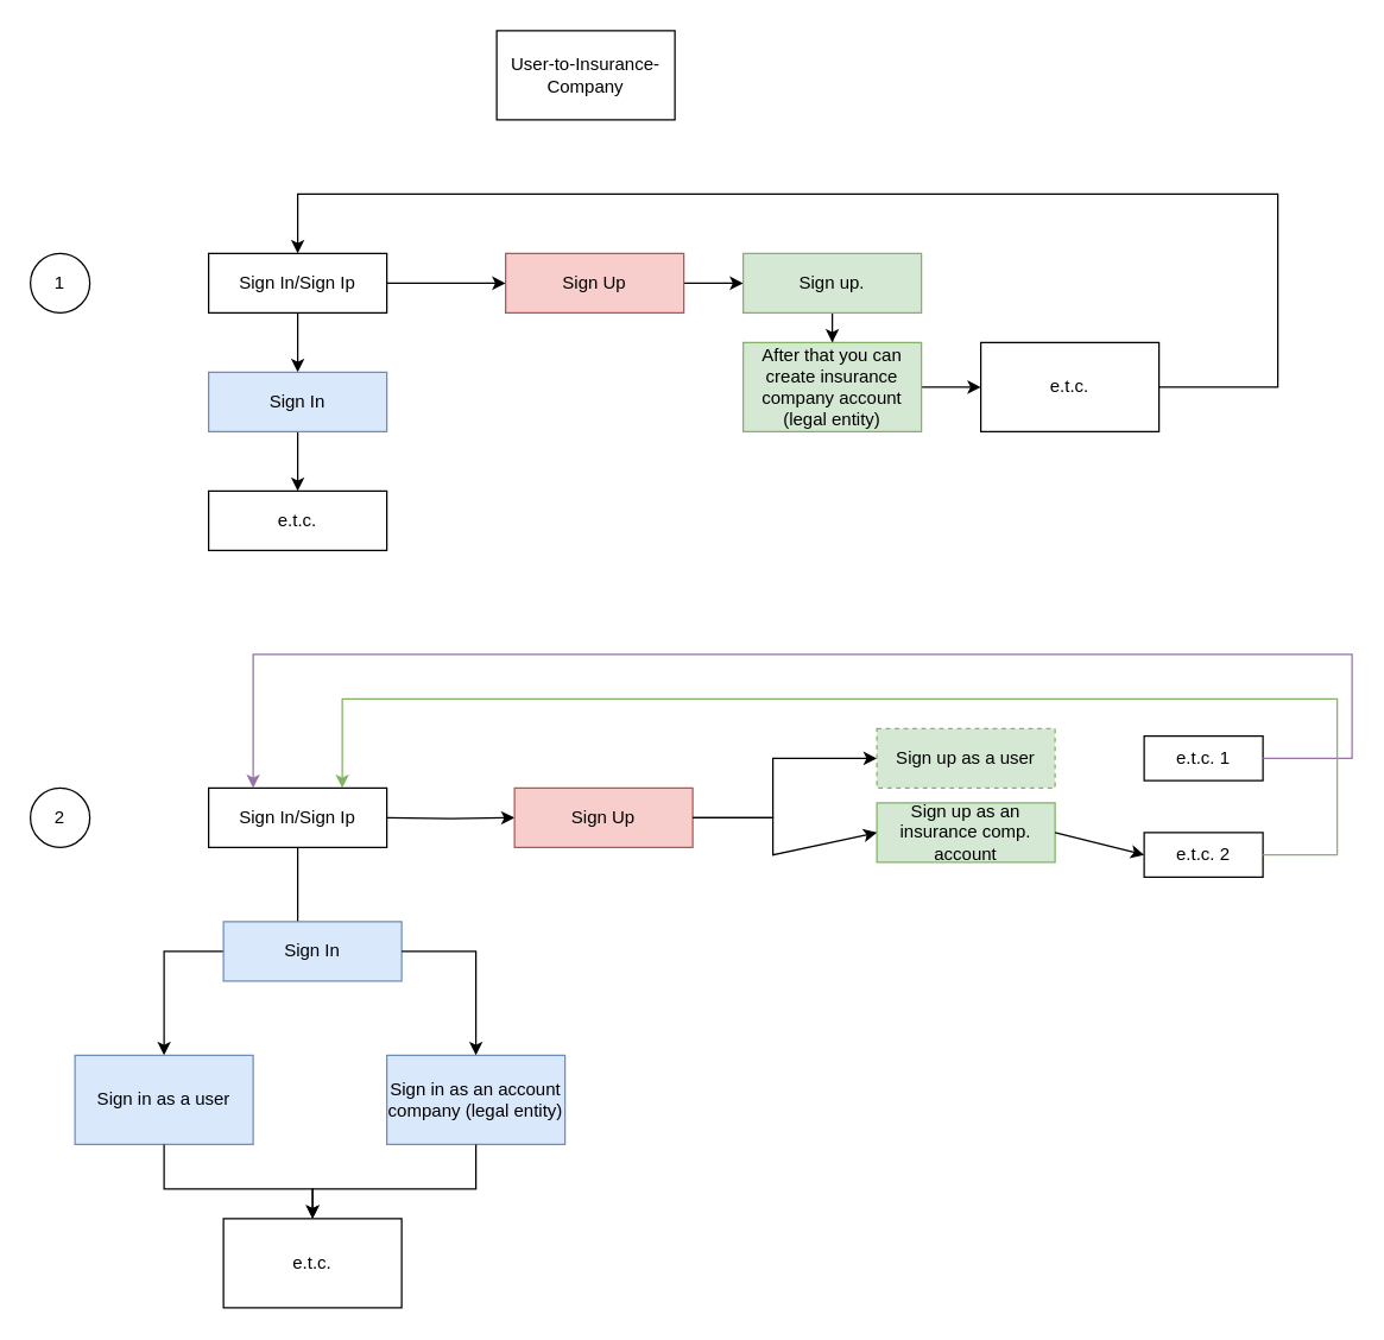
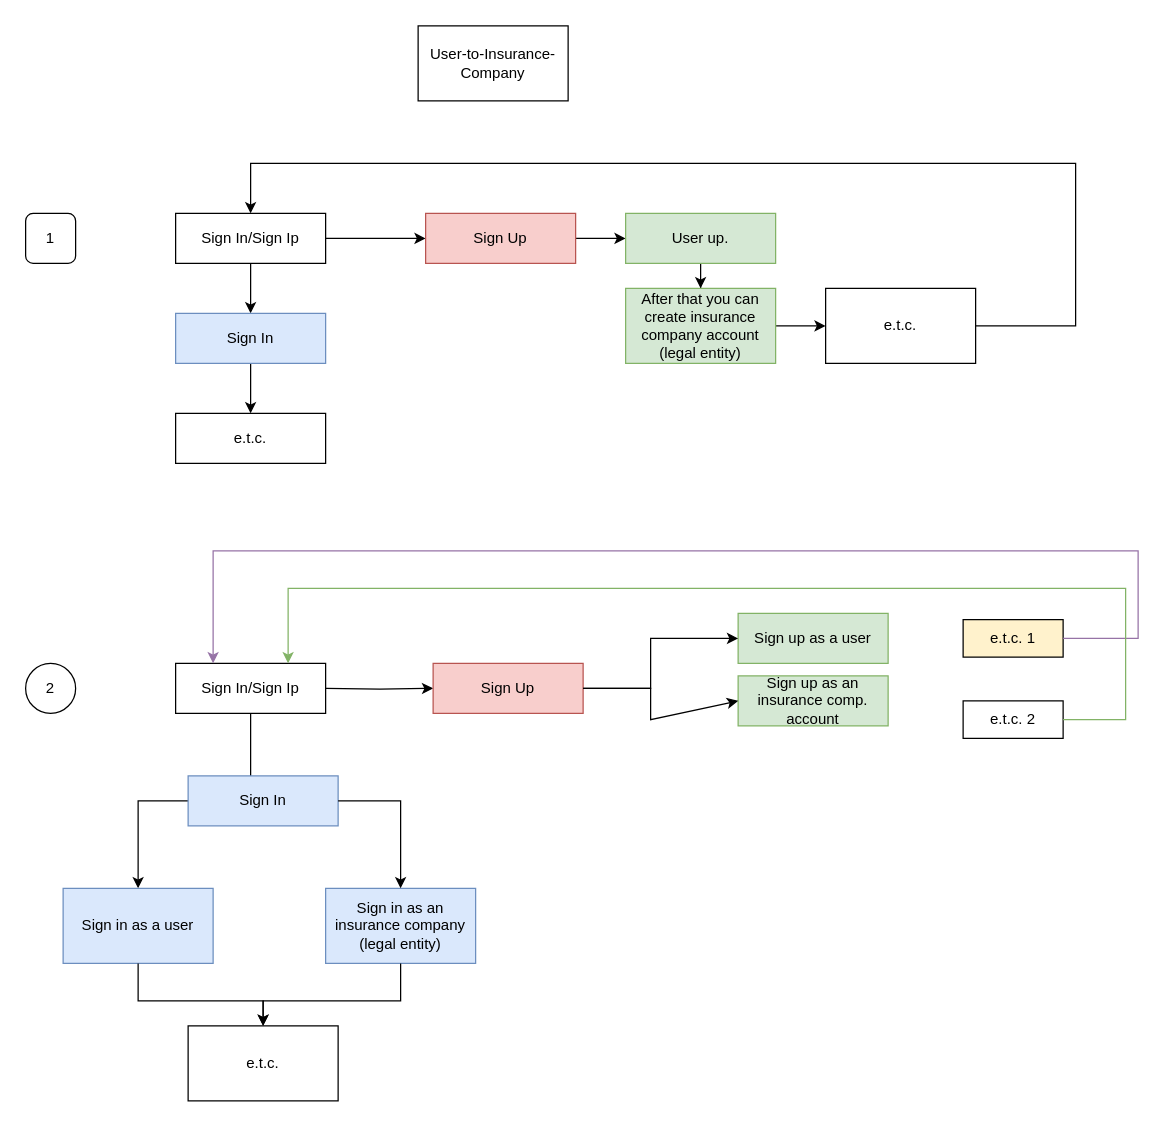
- <mxCell id="6" value="1" style="ellipse;whiteSpace=wrap;html=1;aspect=fixed;" parent="1" vertex="1"><mxGeometry x="20" y="170" width="40" height="40" as="geometry" /></mxCell>
+ <mxCell id="6" value="1" style="whiteSpace=wrap;html=1;aspect=fixed;rounded=1;" parent="1" vertex="1"><mxGeometry x="20" y="170" width="40" height="40" as="geometry" /></mxCell>
- <mxCell id="13" value="Sign up. " style="whiteSpace=wrap;html=1;rounded=0;fillColor=#d5e8d4;strokeColor=#82b366;" parent="1" vertex="1"><mxGeometry x="500" y="170" width="120" height="40" as="geometry" /></mxCell>
+ <mxCell id="13" value="User up. " style="whiteSpace=wrap;html=1;rounded=0;fillColor=#d5e8d4;strokeColor=#82b366;" parent="1" vertex="1"><mxGeometry x="500" y="170" width="120" height="40" as="geometry" /></mxCell>
- <mxCell id="21" value="Sign up as a user " style="whiteSpace=wrap;html=1;rounded=0;fillColor=#d5e8d4;strokeColor=#82b366;dashed=1;" vertex="1" parent="1"><mxGeometry x="590" y="490" width="120" height="40" as="geometry" /></mxCell>
+ <mxCell id="21" value="Sign up as a user " style="whiteSpace=wrap;html=1;rounded=0;fillColor=#d5e8d4;strokeColor=#82b366;" vertex="1" parent="1"><mxGeometry x="590" y="490" width="120" height="40" as="geometry" /></mxCell>
- <mxCell id="28" value="e.t.c. 1" style="rounded=0;whiteSpace=wrap;html=1;" vertex="1" parent="1"><mxGeometry x="770" y="495" width="80" height="30" as="geometry" /></mxCell>
+ <mxCell id="28" value="e.t.c. 1" style="rounded=0;whiteSpace=wrap;html=1;fillColor=#fff2cc;" vertex="1" parent="1"><mxGeometry x="770" y="495" width="80" height="30" as="geometry" /></mxCell>
- <mxCell id="30" value="" style="endArrow=classic;html=1;rounded=0;exitX=1;exitY=0.5;exitDx=0;exitDy=0;entryX=0;entryY=0.5;entryDx=0;entryDy=0;" edge="1" parent="1" source="23" target="29"><mxGeometry width="50" height="50" relative="1" as="geometry"><mxPoint x="520" y="510" as="sourcePoint" /><mxPoint x="570" y="460" as="targetPoint" /></mxGeometry></mxCell>
- <mxCell id="34" value="Sign in as an account company (legal entity)" style="whiteSpace=wrap;html=1;rounded=0;fillColor=#dae8fc;strokeColor=#6c8ebf;" vertex="1" parent="1"><mxGeometry x="260" y="710" width="120" height="60" as="geometry" /></mxCell>
+ <mxCell id="34" value="Sign in as an insurance company (legal entity)" style="whiteSpace=wrap;html=1;rounded=0;fillColor=#dae8fc;strokeColor=#6c8ebf;" vertex="1" parent="1"><mxGeometry x="260" y="710" width="120" height="60" as="geometry" /></mxCell>
